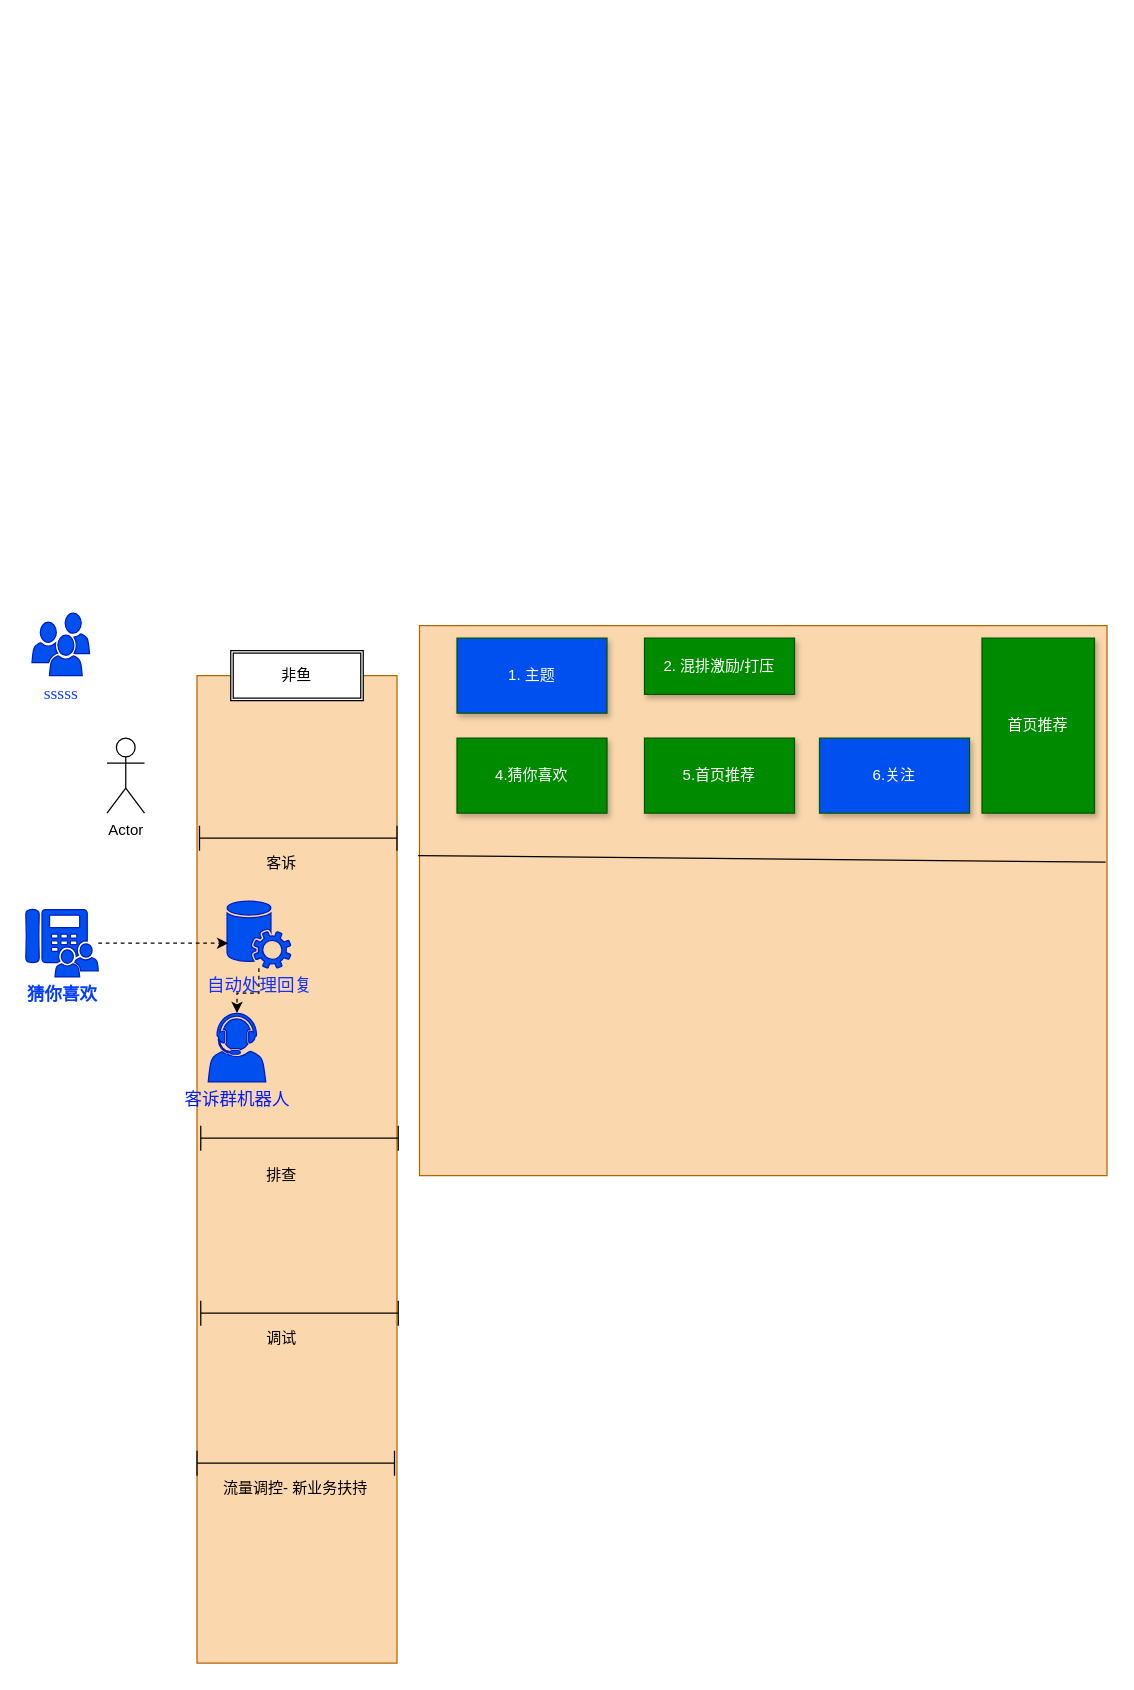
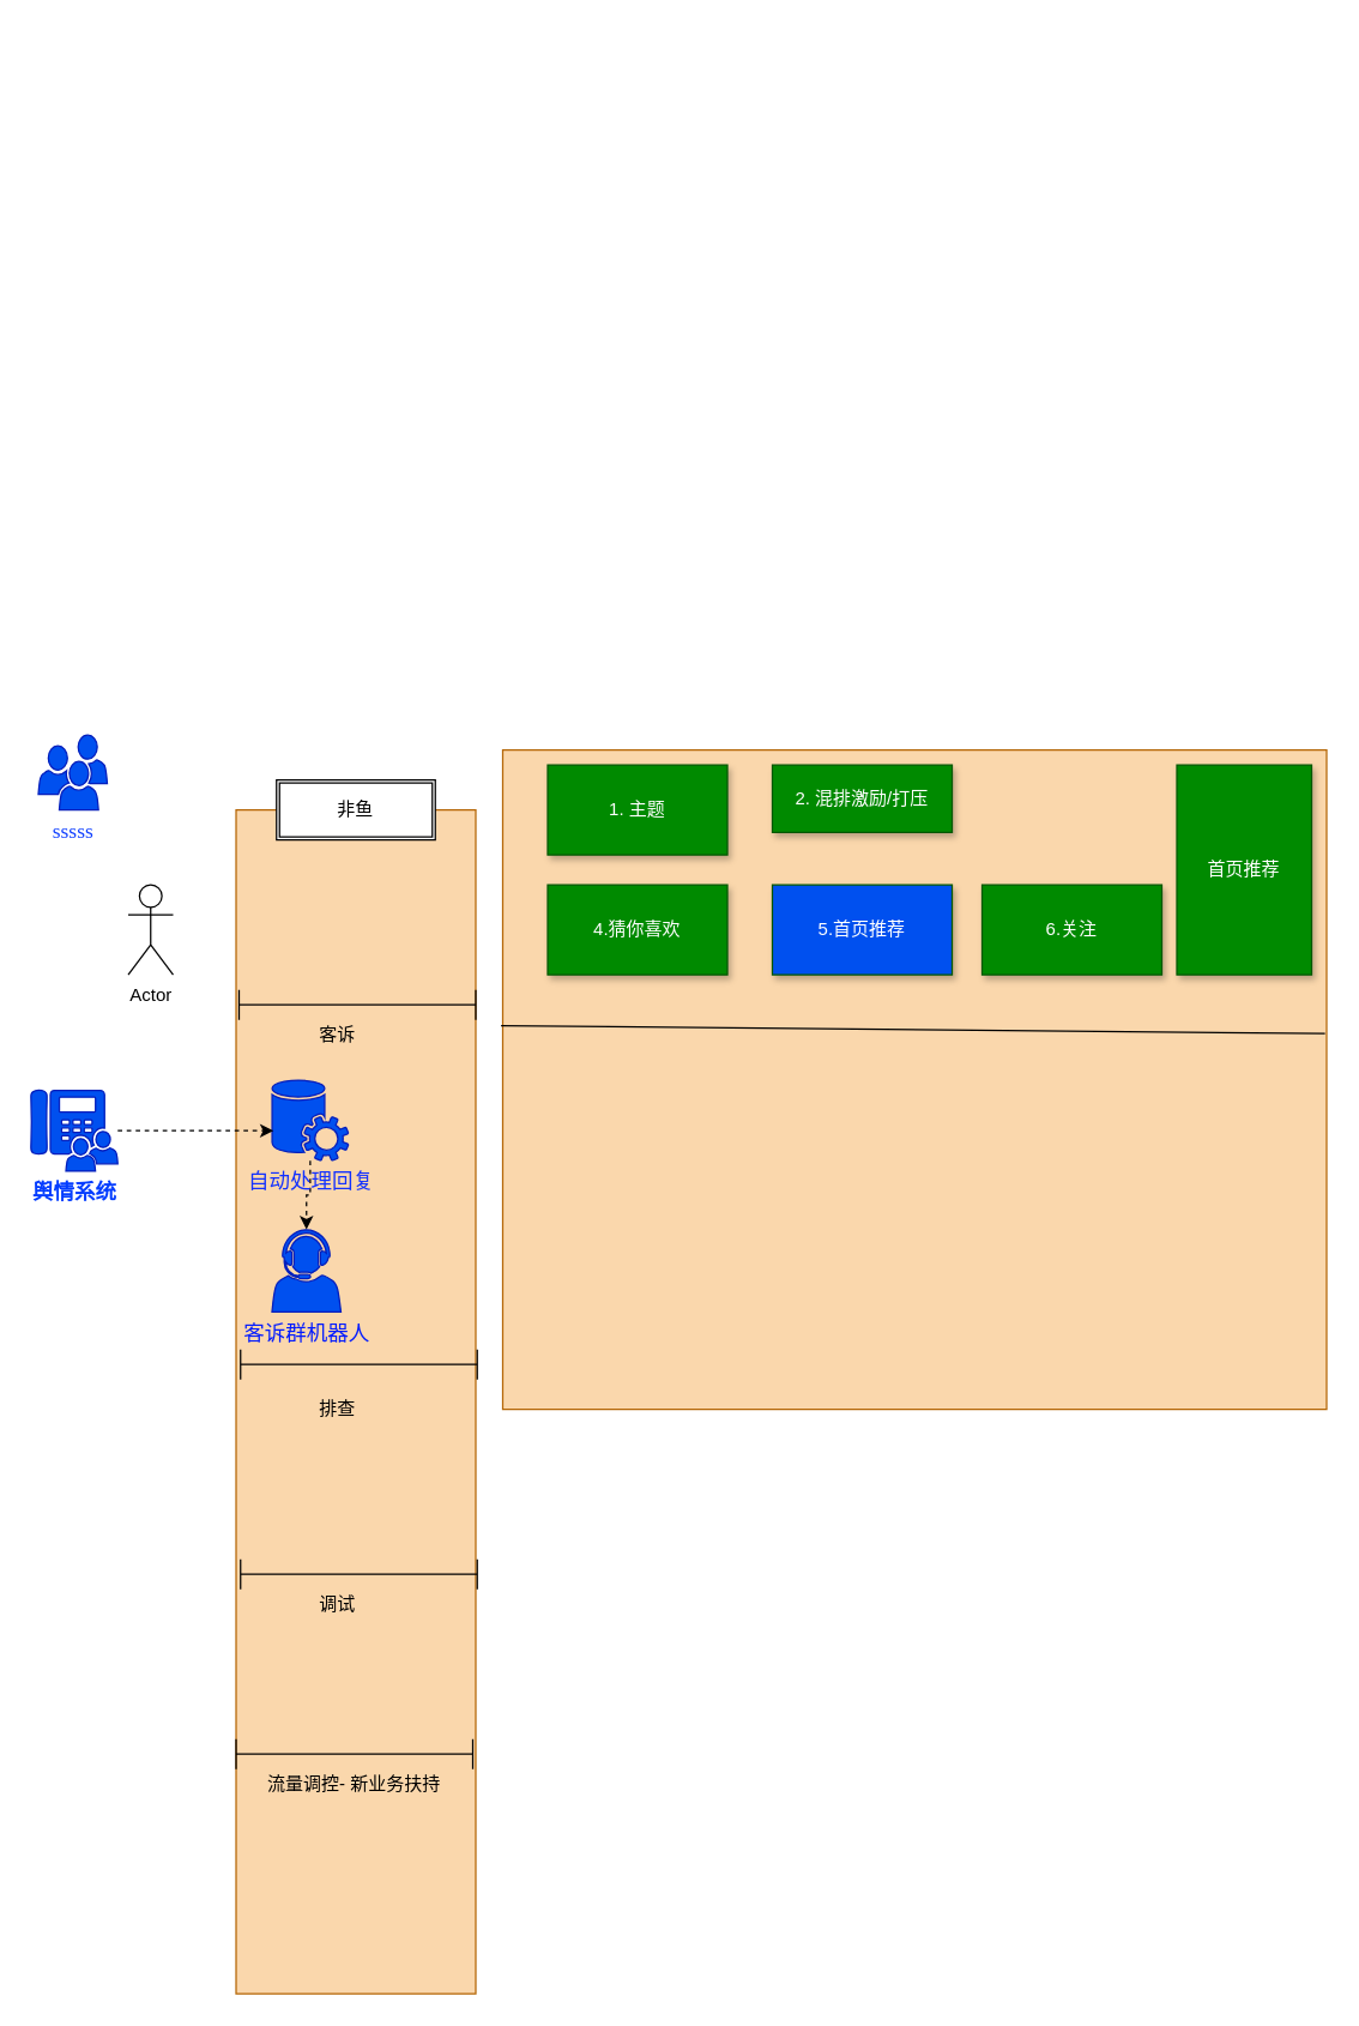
- <mxCell id="10" value="1. 主题" style="rounded=0;whiteSpace=wrap;html=1;fillColor=#0050ef;strokeColor=#005700;fontColor=#ffffff;glass=0;sketch=0;shadow=1;" parent="1" vertex="1"><mxGeometry x="365" y="510" width="120" height="60" as="geometry" /></mxCell>
+ <mxCell id="10" value="1. 主题" style="rounded=0;whiteSpace=wrap;html=1;fillColor=#008a00;strokeColor=#005700;fontColor=#ffffff;glass=0;sketch=0;shadow=1;" parent="1" vertex="1"><mxGeometry x="365" y="510" width="120" height="60" as="geometry" /></mxCell>
- <mxCell id="13" value="5.首页推荐" style="rounded=0;whiteSpace=wrap;html=1;fillColor=#008a00;strokeColor=#005700;fontColor=#ffffff;glass=0;sketch=0;shadow=1;" parent="1" vertex="1"><mxGeometry x="515" y="590" width="120" height="60" as="geometry" /></mxCell>
+ <mxCell id="13" value="5.首页推荐" style="rounded=0;whiteSpace=wrap;html=1;fillColor=#0050ef;strokeColor=#005700;fontColor=#ffffff;glass=0;sketch=0;shadow=1;" parent="1" vertex="1"><mxGeometry x="515" y="590" width="120" height="60" as="geometry" /></mxCell>
- <mxCell id="14" value="6.关注" style="rounded=0;whiteSpace=wrap;html=1;fillColor=#0050ef;strokeColor=#005700;fontColor=#ffffff;glass=0;sketch=0;shadow=1;" parent="1" vertex="1"><mxGeometry x="655" y="590" width="120" height="60" as="geometry" /></mxCell>
+ <mxCell id="14" value="6.关注" style="rounded=0;whiteSpace=wrap;html=1;fillColor=#008a00;strokeColor=#005700;fontColor=#ffffff;glass=0;sketch=0;shadow=1;" parent="1" vertex="1"><mxGeometry x="655" y="590" width="120" height="60" as="geometry" /></mxCell>
- <mxCell id="18" value="&lt;b&gt;&lt;font color=&quot;#033dff&quot;&gt;猜你喜欢&lt;/font&gt;&lt;/b&gt;&lt;div&gt;Group&lt;/div&gt;" style="shadow=0;dashed=0;html=1;strokeColor=#001DBC;fillColor=#0050ef;labelPosition=center;verticalLabelPosition=bottom;verticalAlign=top;shape=mxgraph.office.users.response_group;rounded=0;comic=0;fontFamily=Verdana;fontSize=14;fontColor=#ffffff;" parent="1" vertex="1"><mxGeometry x="20" y="727" width="58" height="54" as="geometry" /></mxCell>
+ <mxCell id="18" value="&lt;b&gt;&lt;font color=&quot;#033dff&quot;&gt;舆情系统&lt;/font&gt;&lt;/b&gt;&lt;div&gt;Group&lt;/div&gt;" style="shadow=0;dashed=0;html=1;strokeColor=#001DBC;fillColor=#0050ef;labelPosition=center;verticalLabelPosition=bottom;verticalAlign=top;shape=mxgraph.office.users.response_group;rounded=0;comic=0;fontFamily=Verdana;fontSize=14;fontColor=#ffffff;" parent="1" vertex="1"><mxGeometry x="20" y="727" width="58" height="54" as="geometry" /></mxCell>
- <mxCell id="4" value="&lt;font color=&quot;#031cff&quot;&gt;客诉群机器人&lt;/font&gt;" style="shadow=0;dashed=0;html=1;strokeColor=#001DBC;fillColor=#0050ef;labelPosition=center;verticalLabelPosition=bottom;verticalAlign=top;shape=mxgraph.office.users.call_center_agent;rounded=0;comic=0;fontFamily=Verdana;fontSize=14;fontColor=#ffffff;" parent="1" vertex="1"><mxGeometry x="166" y="810" width="46" height="55" as="geometry" /></mxCell>
+ <mxCell id="4" value="&lt;font color=&quot;#031cff&quot;&gt;客诉群机器人&lt;/font&gt;" style="shadow=0;dashed=0;html=1;strokeColor=#001DBC;fillColor=#0050ef;labelPosition=center;verticalLabelPosition=bottom;verticalAlign=top;shape=mxgraph.office.users.call_center_agent;rounded=0;comic=0;fontFamily=Verdana;fontSize=14;fontColor=#ffffff;" parent="1" vertex="1"><mxGeometry x="181" y="820" width="46" height="55" as="geometry" /></mxCell>
